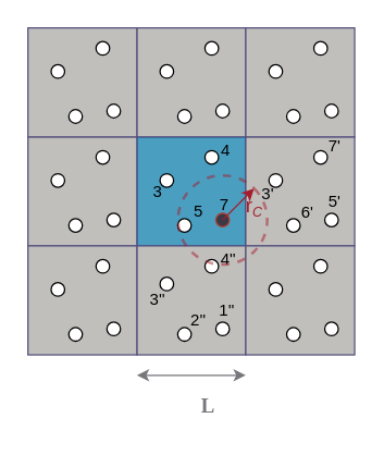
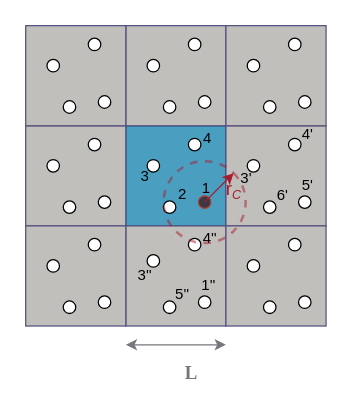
- <mxCell id="55" value="7'" style="text;html=1;align=center;verticalAlign=middle;resizable=0;points=[];autosize=1;strokeColor=none;fillColor=none;" parent="1" vertex="1"><mxGeometry x="230" y="92" width="30" height="30" as="geometry" /></mxCell>
+ <mxCell id="55" value="4'" style="text;html=1;align=center;verticalAlign=middle;resizable=0;points=[];autosize=1;strokeColor=none;fillColor=none;" parent="1" vertex="1"><mxGeometry x="230" y="92" width="30" height="30" as="geometry" /></mxCell>
- <mxCell id="48" value="7" style="text;html=1;align=center;verticalAlign=middle;resizable=0;points=[];autosize=1;strokeColor=none;fillColor=none;" parent="1" vertex="1"><mxGeometry x="149" y="135" width="30" height="30" as="geometry" /></mxCell>
+ <mxCell id="48" value="1" style="text;html=1;align=center;verticalAlign=middle;resizable=0;points=[];autosize=1;strokeColor=none;fillColor=none;" parent="1" vertex="1"><mxGeometry x="149" y="135" width="30" height="30" as="geometry" /></mxCell>
- <mxCell id="49" value="5" style="text;html=1;align=center;verticalAlign=middle;resizable=0;points=[];autosize=1;strokeColor=none;fillColor=none;" parent="1" vertex="1"><mxGeometry x="130" y="140" width="30" height="30" as="geometry" /></mxCell>
+ <mxCell id="49" value="2" style="text;html=1;align=center;verticalAlign=middle;resizable=0;points=[];autosize=1;strokeColor=none;fillColor=none;" parent="1" vertex="1"><mxGeometry x="130" y="140" width="30" height="30" as="geometry" /></mxCell>
- <mxCell id="57" value="2''" style="text;html=1;align=center;verticalAlign=middle;resizable=0;points=[];autosize=1;strokeColor=none;fillColor=none;" parent="1" vertex="1"><mxGeometry x="130" y="220" width="30" height="30" as="geometry" /></mxCell>
+ <mxCell id="57" value="5''" style="text;html=1;align=center;verticalAlign=middle;resizable=0;points=[];autosize=1;strokeColor=none;fillColor=none;" parent="1" vertex="1"><mxGeometry x="130" y="220" width="30" height="30" as="geometry" /></mxCell>
